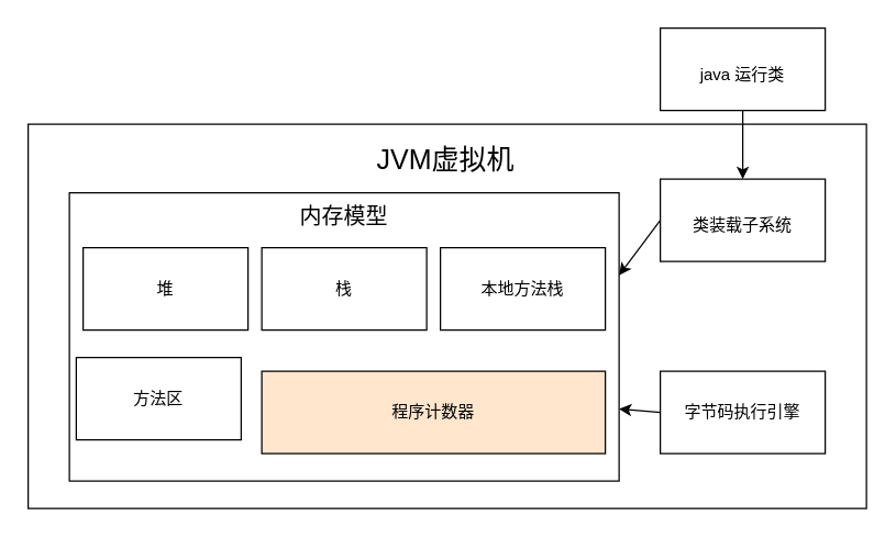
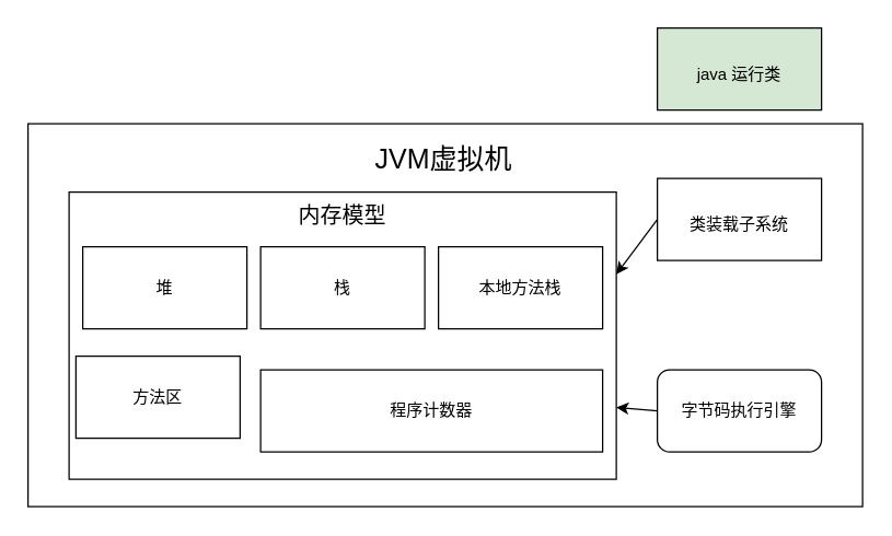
- <mxCell id="16" value="&lt;font style=&quot;font-size: 12px&quot;&gt;java 运行类&lt;/font&gt;" style="rounded=0;whiteSpace=wrap;html=1;fontSize=20;" vertex="1" parent="1"><mxGeometry x="480" y="20" width="120" height="60" as="geometry" /></mxCell>
+ <mxCell id="16" value="&lt;font style=&quot;font-size: 12px&quot;&gt;java 运行类&lt;/font&gt;" style="rounded=0;whiteSpace=wrap;html=1;fontSize=20;fillColor=#d5e8d4;" vertex="1" parent="1"><mxGeometry x="480" y="20" width="120" height="60" as="geometry" /></mxCell>
- <mxCell id="15" style="edgeStyle=none;html=1;exitX=0.5;exitY=1;exitDx=0;exitDy=0;fontSize=12;" edge="1" parent="1" source="16" target="6"><mxGeometry relative="1" as="geometry" /></mxCell>
- <mxCell id="14" value="程序计数器" style="rounded=0;whiteSpace=wrap;html=1;fontSize=12;fillColor=#ffe6cc;" vertex="1" parent="1"><mxGeometry x="190" y="270" width="250" height="60" as="geometry" /></mxCell>
+ <mxCell id="14" value="程序计数器" style="rounded=0;whiteSpace=wrap;html=1;fontSize=12;" vertex="1" parent="1"><mxGeometry x="190" y="270" width="250" height="60" as="geometry" /></mxCell>
- <mxCell id="8" value="字节码执行引擎" style="rounded=0;whiteSpace=wrap;html=1;fontSize=12;" vertex="1" parent="1"><mxGeometry x="480" y="270" width="120" height="60" as="geometry" /></mxCell>
+ <mxCell id="8" value="字节码执行引擎" style="whiteSpace=wrap;html=1;fontSize=12;rounded=1;" vertex="1" parent="1"><mxGeometry x="480" y="270" width="120" height="60" as="geometry" /></mxCell>
